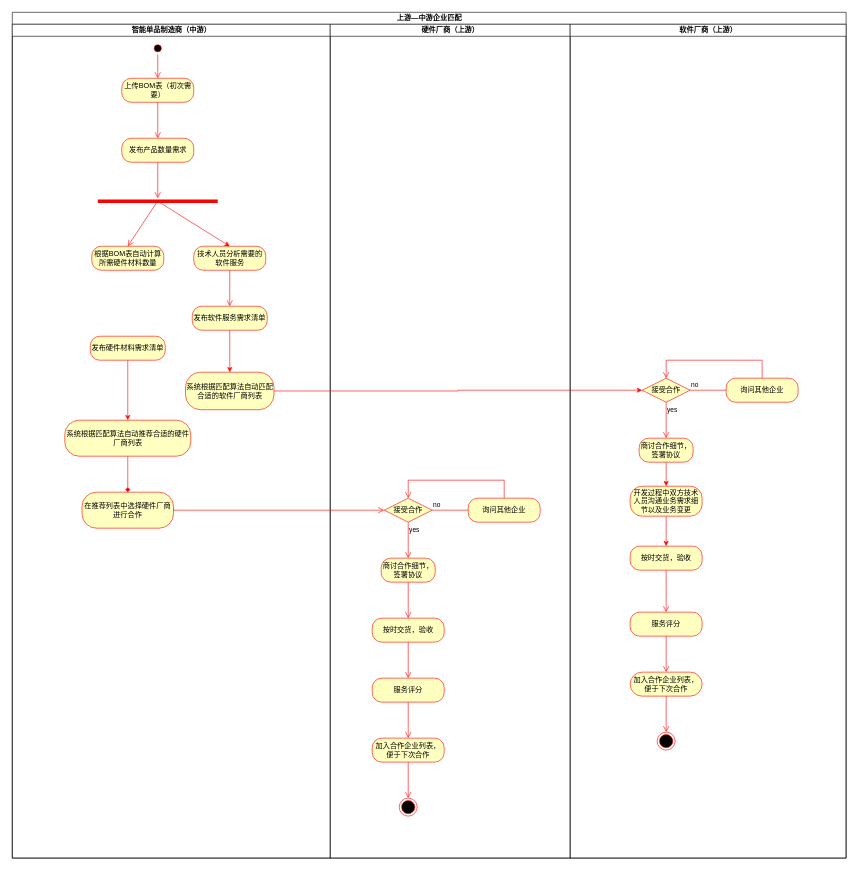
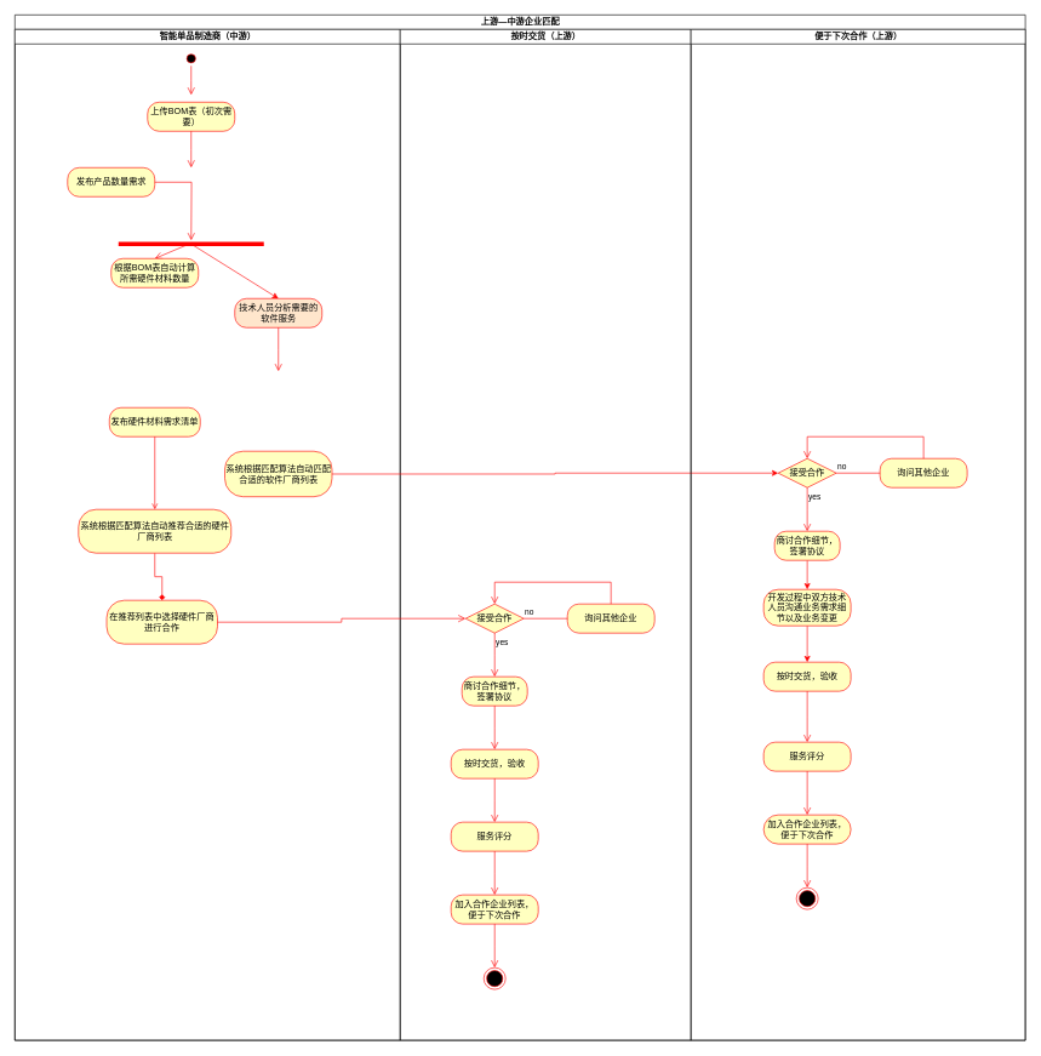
- <mxCell id="24" value="硬件厂商（上游）" style="swimlane;startSize=20;html=1;" parent="2" vertex="1"><mxGeometry x="530" y="20" width="400" height="1390" as="geometry" /></mxCell>
+ <mxCell id="24" value="按时交货（上游）" style="swimlane;startSize=20;html=1;" parent="2" vertex="1"><mxGeometry x="530" y="20" width="400" height="1390" as="geometry" /></mxCell>
- <mxCell id="41" value="软件厂商（上游）" style="swimlane;startSize=20;html=1;" parent="2" vertex="1"><mxGeometry x="930" y="20" width="460" height="1390" as="geometry" /></mxCell>
+ <mxCell id="41" value="便于下次合作（上游）" style="swimlane;startSize=20;html=1;" parent="2" vertex="1"><mxGeometry x="930" y="20" width="460" height="1390" as="geometry" /></mxCell>
- <mxCell id="6" value="上传BOM表（初次需要）" style="rounded=1;whiteSpace=wrap;html=1;arcSize=40;fontColor=#000000;fillColor=#ffffc0;strokeColor=#ff0000;" parent="3" vertex="1"><mxGeometry x="182.5" y="90" width="120" height="40" as="geometry" /></mxCell>
+ <mxCell id="6" value="上传BOM表（初次需要）" style="rounded=1;whiteSpace=wrap;html=1;arcSize=40;fontColor=#000000;fillColor=#ffffc0;strokeColor=#ff0000;" parent="3" vertex="1"><mxGeometry x="182.5" y="100" width="120" height="40" as="geometry" /></mxCell>
- <mxCell id="8" value="发布产品数量需求" style="rounded=1;whiteSpace=wrap;html=1;arcSize=40;fontColor=#000000;fillColor=#ffffc0;strokeColor=#ff0000;" parent="3" vertex="1"><mxGeometry x="182.5" y="190" width="120" height="40" as="geometry" /></mxCell>
+ <mxCell id="8" value="发布产品数量需求" style="rounded=1;whiteSpace=wrap;html=1;arcSize=40;fontColor=#000000;fillColor=#ffffc0;strokeColor=#ff0000;" parent="3" vertex="1"><mxGeometry x="72.5" y="190" width="120" height="40" as="geometry" /></mxCell>
- <mxCell id="13" value="根据BOM表自动计算所需硬件材料数量" style="rounded=1;whiteSpace=wrap;html=1;arcSize=40;fontColor=#000000;fillColor=#ffffc0;strokeColor=#ff0000;" parent="3" vertex="1"><mxGeometry x="132.5" y="370" width="120" height="40" as="geometry" /></mxCell>
+ <mxCell id="13" value="根据BOM表自动计算所需硬件材料数量" style="rounded=1;whiteSpace=wrap;html=1;arcSize=40;fontColor=#000000;fillColor=#ffffc0;strokeColor=#ff0000;" parent="3" vertex="1"><mxGeometry x="132.5" y="315" width="120" height="40" as="geometry" /></mxCell>
- <mxCell id="14" value="技术人员分析需要的软件服务" style="rounded=1;whiteSpace=wrap;html=1;arcSize=40;fontColor=#000000;fillColor=#ffffc0;strokeColor=#ff0000;" parent="3" vertex="1"><mxGeometry x="302.5" y="370" width="120" height="40" as="geometry" /></mxCell>
+ <mxCell id="14" value="技术人员分析需要的软件服务" style="rounded=1;whiteSpace=wrap;html=1;arcSize=40;fontColor=#000000;fillColor=#ffe6cc;strokeColor=#ff0000;" parent="3" vertex="1"><mxGeometry x="302.5" y="370" width="120" height="40" as="geometry" /></mxCell>
- <mxCell id="17" value="发布软件服务需求清单" style="rounded=1;whiteSpace=wrap;html=1;arcSize=40;fontColor=#000000;fillColor=#ffffc0;strokeColor=#ff0000;" parent="3" vertex="1"><mxGeometry x="300" y="470" width="125" height="40" as="geometry" /></mxCell>
- <mxCell id="22" value="" style="edgeStyle=orthogonalEdgeStyle;rounded=0;orthogonalLoop=1;jettySize=auto;html=1;strokeColor=#ff0000;" parent="3" source="17" target="21" edge="1"><mxGeometry relative="1" as="geometry" /></mxCell>
- <mxCell id="20" value="" style="edgeStyle=orthogonalEdgeStyle;rounded=0;orthogonalLoop=1;jettySize=auto;html=1;strokeColor=#FF0000;" parent="3" source="16" target="19" edge="1"><mxGeometry relative="1" as="geometry" /></mxCell>
+ <mxCell id="20" value="" style="edgeStyle=orthogonalEdgeStyle;rounded=0;orthogonalLoop=1;jettySize=auto;html=1;strokeColor=#FF0000;endArrow=open;" parent="3" source="16" target="19" edge="1"><mxGeometry relative="1" as="geometry" /></mxCell>
- <mxCell id="23" value="在推荐列表中选择硬件厂商进行合作" style="rounded=1;whiteSpace=wrap;html=1;arcSize=40;fontColor=#000000;fillColor=#ffffc0;strokeColor=#ff0000;" parent="3" vertex="1"><mxGeometry x="116.25" y="780" width="152.5" height="60" as="geometry" /></mxCell>
+ <mxCell id="23" value="在推荐列表中选择硬件厂商进行合作" style="rounded=1;whiteSpace=wrap;html=1;arcSize=40;fontColor=#000000;fillColor=#ffffc0;strokeColor=#ff0000;" parent="3" vertex="1"><mxGeometry x="126.25" y="785" width="152.5" height="60" as="geometry" /></mxCell>
